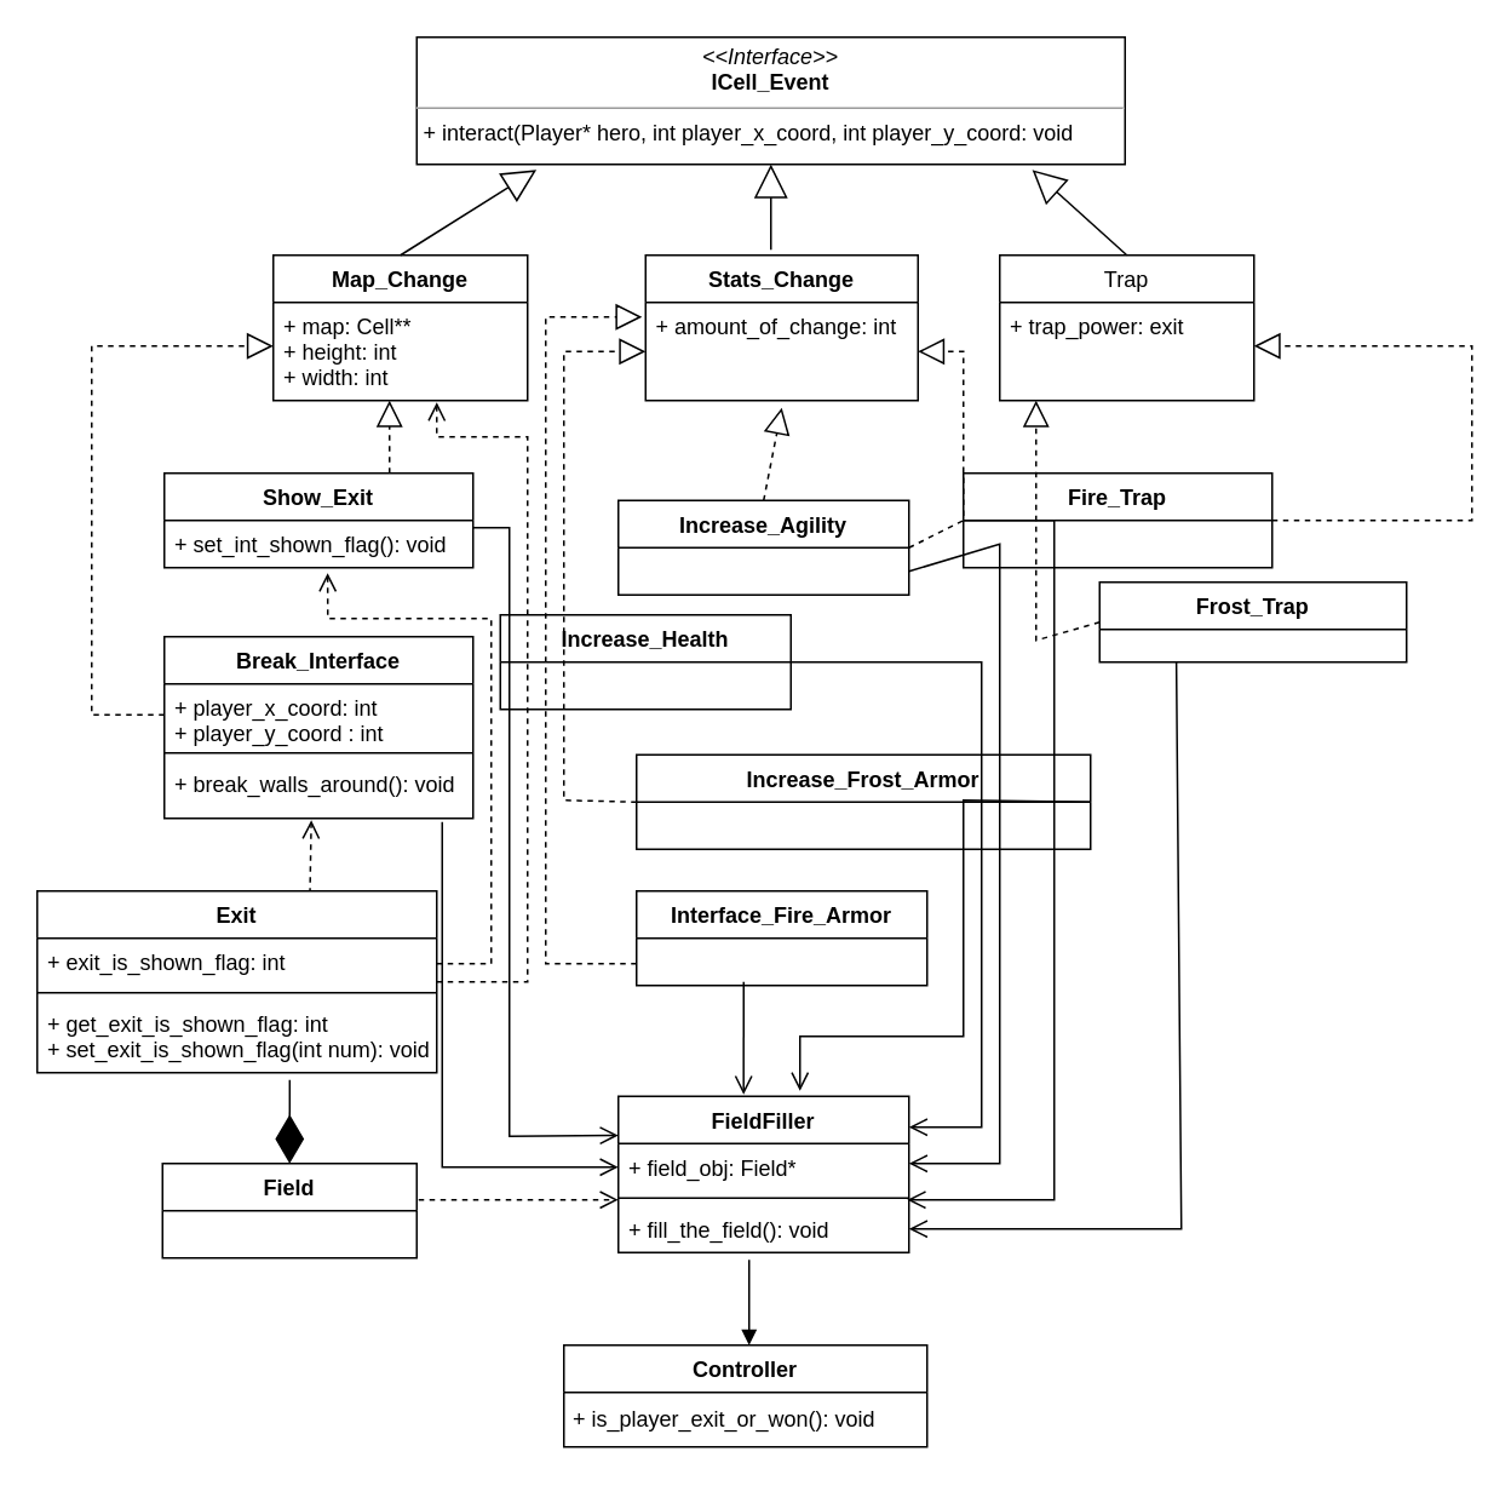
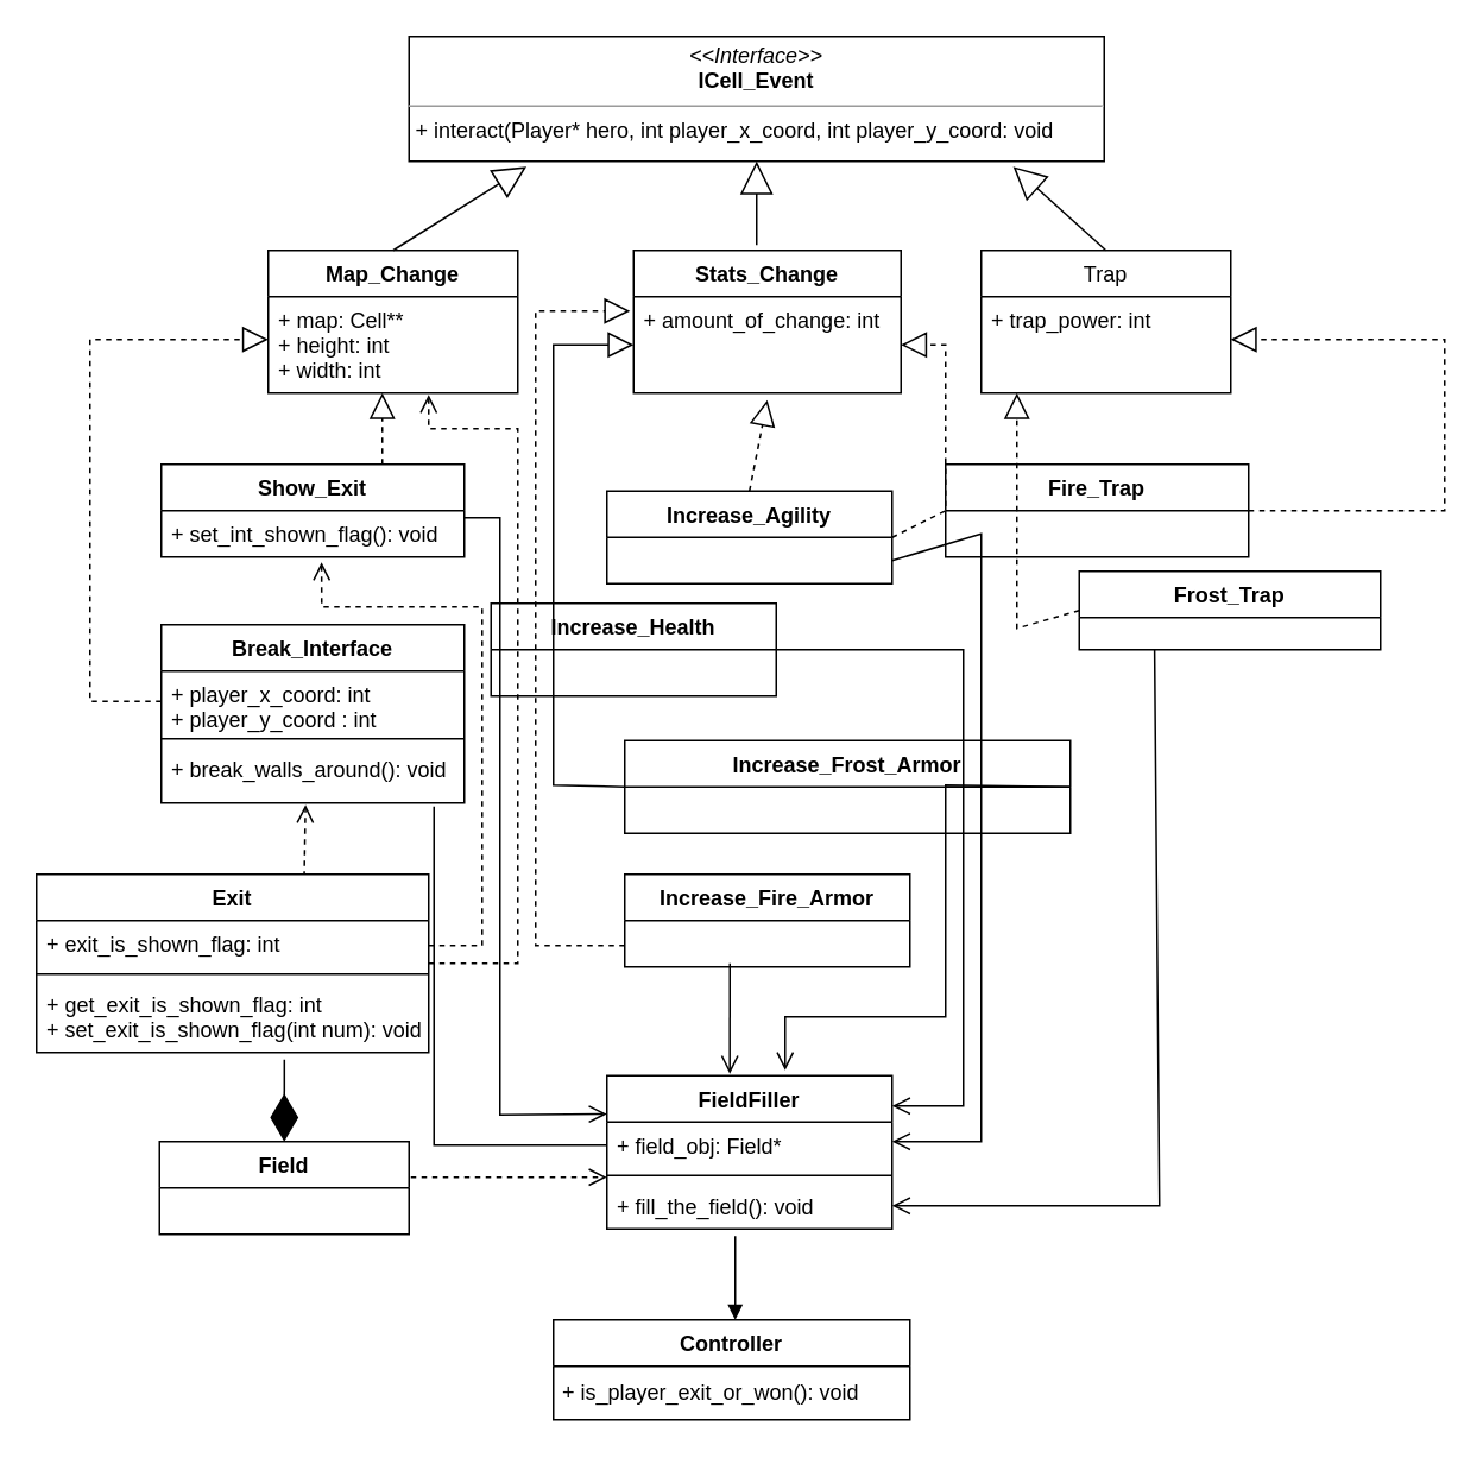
- <mxCell id="8" value="+ trap_power: exit" style="text;strokeColor=none;fillColor=none;align=left;verticalAlign=top;spacingLeft=4;spacingRight=4;overflow=hidden;rotatable=0;points=[[0,0.5],[1,0.5]];portConstraint=eastwest;" vertex="1" parent="7"><mxGeometry y="26" width="140" height="54" as="geometry" /></mxCell>
+ <mxCell id="8" value="+ trap_power: int" style="text;strokeColor=none;fillColor=none;align=left;verticalAlign=top;spacingLeft=4;spacingRight=4;overflow=hidden;rotatable=0;points=[[0,0.5],[1,0.5]];portConstraint=eastwest;" vertex="1" parent="7"><mxGeometry y="26" width="140" height="54" as="geometry" /></mxCell>
- <mxCell id="28" value="" style="endArrow=block;dashed=1;endFill=0;endSize=12;html=1;rounded=0;exitX=0;exitY=0.5;exitDx=0;exitDy=0;entryX=0;entryY=0.5;entryDx=0;entryDy=0;" edge="1" parent="1" source="22" target="6"><mxGeometry width="160" relative="1" as="geometry"><mxPoint x="260" y="620" as="sourcePoint" /><mxPoint x="310" y="200" as="targetPoint" /><Array as="points"><mxPoint x="310" y="440" /><mxPoint x="310" y="193" /></Array></mxGeometry></mxCell>
+ <mxCell id="28" value="" style="endArrow=block;dashed=0;endFill=0;endSize=12;html=1;rounded=0;exitX=0;exitY=0.5;exitDx=0;exitDy=0;entryX=0;entryY=0.5;entryDx=0;entryDy=0;" edge="1" parent="1" source="22" target="6"><mxGeometry width="160" relative="1" as="geometry"><mxPoint x="260" y="620" as="sourcePoint" /><mxPoint x="310" y="200" as="targetPoint" /><Array as="points"><mxPoint x="310" y="440" /><mxPoint x="310" y="193" /></Array></mxGeometry></mxCell>
- <mxCell id="23" value="Interface_Fire_Armor" style="swimlane;fontStyle=1;align=center;verticalAlign=top;childLayout=stackLayout;horizontal=1;startSize=26;horizontalStack=0;resizeParent=1;resizeParentMax=0;resizeLast=0;collapsible=1;marginBottom=0;strokeColor=default;" vertex="1" parent="1"><mxGeometry x="350" y="490" width="160" height="52" as="geometry" /></mxCell>
+ <mxCell id="23" value="Increase_Fire_Armor" style="swimlane;fontStyle=1;align=center;verticalAlign=top;childLayout=stackLayout;horizontal=1;startSize=26;horizontalStack=0;resizeParent=1;resizeParentMax=0;resizeLast=0;collapsible=1;marginBottom=0;strokeColor=default;" vertex="1" parent="1"><mxGeometry x="350" y="490" width="160" height="52" as="geometry" /></mxCell>
- <mxCell id="47" value="" style="html=1;verticalAlign=bottom;endArrow=open;endSize=8;rounded=0;exitX=0;exitY=0.5;exitDx=0;exitDy=0;entryX=0.994;entryY=-0.115;entryDx=0;entryDy=0;entryPerimeter=0;" edge="1" parent="1" source="16" target="40"><mxGeometry relative="1" as="geometry"><mxPoint x="670" y="670" as="sourcePoint" /><mxPoint x="570" y="680" as="targetPoint" /><Array as="points"><mxPoint x="580" y="286" /><mxPoint x="580" y="660" /></Array></mxGeometry></mxCell>
- <mxCell id="43" value="" style="html=1;verticalAlign=bottom;endArrow=open;endSize=8;rounded=0;entryX=0;entryY=0.5;entryDx=0;entryDy=0;exitX=0.9;exitY=1.063;exitDx=0;exitDy=0;exitPerimeter=0;" edge="1" parent="1" source="15" target="38"><mxGeometry relative="1" as="geometry"><mxPoint x="250" y="642" as="sourcePoint" /><mxPoint x="190.86" y="722.968" as="targetPoint" /><Array as="points"><mxPoint x="243" y="642" /></Array></mxGeometry></mxCell>
+ <mxCell id="43" value="" style="html=1;verticalAlign=bottom;endArrow=none;endSize=8;rounded=0;entryX=0;entryY=0.5;entryDx=0;entryDy=0;exitX=0.9;exitY=1.063;exitDx=0;exitDy=0;exitPerimeter=0;" edge="1" parent="1" source="15" target="38"><mxGeometry relative="1" as="geometry"><mxPoint x="250" y="642" as="sourcePoint" /><mxPoint x="190.86" y="722.968" as="targetPoint" /><Array as="points"><mxPoint x="243" y="642" /></Array></mxGeometry></mxCell>
